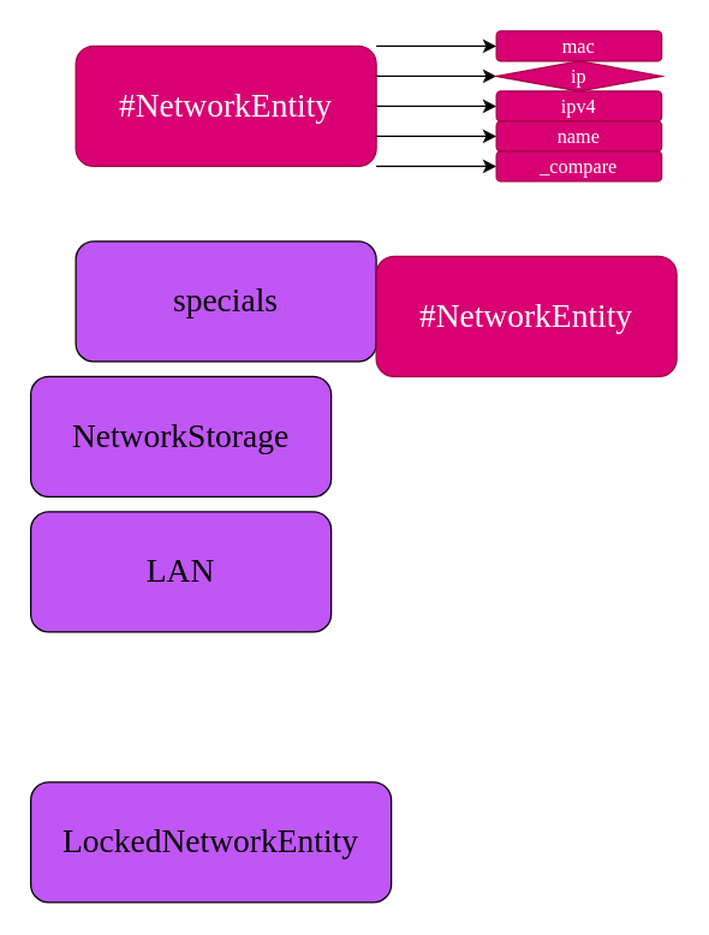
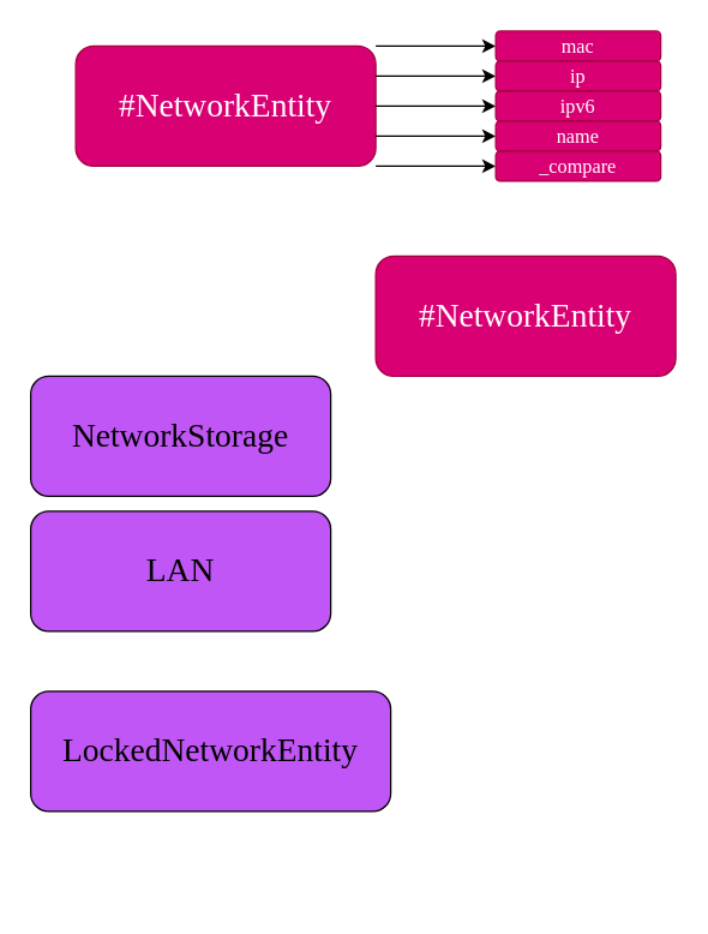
- <mxCell id="9" value="ip" style="rhombus;whiteSpace=wrap;html=1;fontFamily=Consolas;fontSize=13;fillColor=#d80073;fontColor=#ffffff;strokeColor=#A50040;" parent="1" vertex="1"><mxGeometry x="330" y="40" width="110" height="20" as="geometry" /></mxCell>
+ <mxCell id="9" value="ip" style="rounded=1;whiteSpace=wrap;html=1;fontFamily=Consolas;fontSize=13;fillColor=#d80073;fontColor=#ffffff;strokeColor=#A50040;" parent="1" vertex="1"><mxGeometry x="330" y="40" width="110" height="20" as="geometry" /></mxCell>
- <mxCell id="10" value="ipv4" style="rounded=1;whiteSpace=wrap;html=1;fontFamily=Consolas;fontSize=13;fillColor=#d80073;fontColor=#ffffff;strokeColor=#A50040;" parent="1" vertex="1"><mxGeometry x="330" y="60" width="110" height="20" as="geometry" /></mxCell>
+ <mxCell id="10" value="ipv6" style="rounded=1;whiteSpace=wrap;html=1;fontFamily=Consolas;fontSize=13;fillColor=#d80073;fontColor=#ffffff;strokeColor=#A50040;" parent="1" vertex="1"><mxGeometry x="330" y="60" width="110" height="20" as="geometry" /></mxCell>
- <mxCell id="13" value="specials" style="rounded=1;whiteSpace=wrap;html=1;fontFamily=Consolas;fontSize=22;fillColor=#C056F5;" parent="1" vertex="1"><mxGeometry x="50" y="160" width="200" height="80" as="geometry" /></mxCell>
- <mxCell id="16" value="LockedNetworkEntity" style="rounded=1;whiteSpace=wrap;html=1;fontFamily=Consolas;fontSize=22;fillColor=#C056F5;" parent="1" vertex="1"><mxGeometry x="20" y="520" width="240" height="80" as="geometry" /></mxCell>
+ <mxCell id="16" value="LockedNetworkEntity" style="rounded=1;whiteSpace=wrap;html=1;fontFamily=Consolas;fontSize=22;fillColor=#C056F5;" parent="1" vertex="1"><mxGeometry x="20" y="460" width="240" height="80" as="geometry" /></mxCell>
